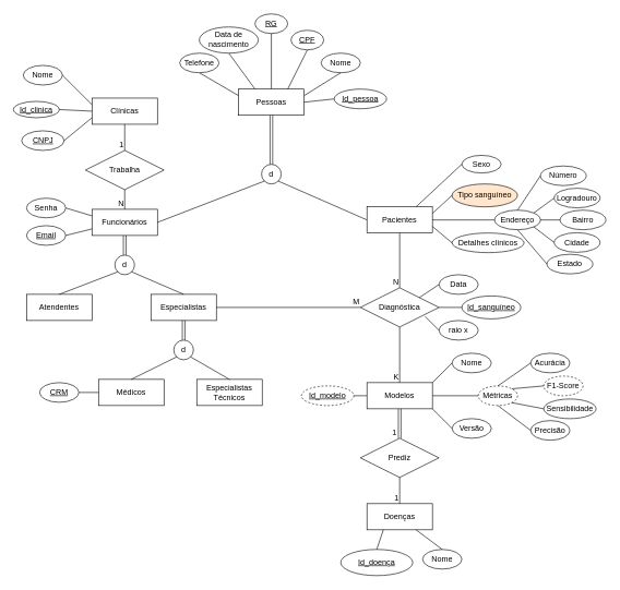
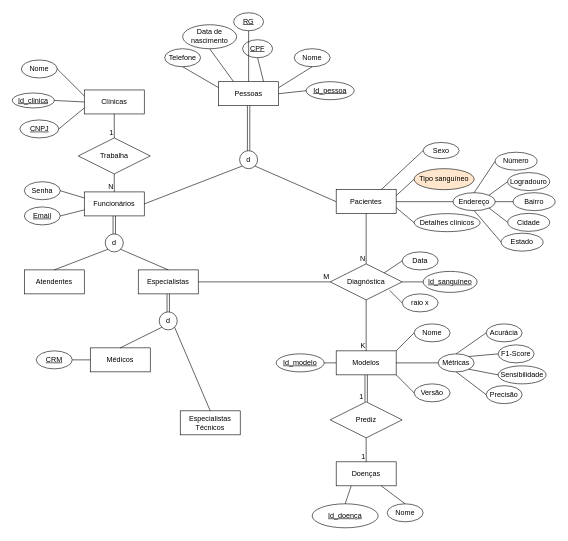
- <mxCell id="36" value="CPF" style="ellipse;whiteSpace=wrap;html=1;align=center;fontStyle=4;" vertex="1" parent="1"><mxGeometry x="444" y="45.25" width="50" height="30" as="geometry" /></mxCell>
+ <mxCell id="36" value="CPF" style="ellipse;whiteSpace=wrap;html=1;align=center;fontStyle=4;" vertex="1" parent="1"><mxGeometry x="404" y="65.25" width="50" height="30" as="geometry" /></mxCell>
- <mxCell id="70" value="F1-Score" style="ellipse;whiteSpace=wrap;html=1;align=center;dashed=1;" vertex="1" parent="1"><mxGeometry x="830" y="574" width="60" height="30" as="geometry" /></mxCell>
+ <mxCell id="70" value="F1-Score" style="ellipse;whiteSpace=wrap;html=1;align=center;" vertex="1" parent="1"><mxGeometry x="830" y="574" width="60" height="30" as="geometry" /></mxCell>
- <mxCell id="3" value="Especialistas Técnicos" style="whiteSpace=wrap;html=1;align=center;" vertex="1" parent="1"><mxGeometry x="300" y="579" width="100" height="40" as="geometry" /></mxCell>
+ <mxCell id="3" value="Especialistas Técnicos" style="whiteSpace=wrap;html=1;align=center;" vertex="1" parent="1"><mxGeometry x="300" y="684" width="100" height="40" as="geometry" /></mxCell>
- <mxCell id="64" value="Id_modelo" style="ellipse;whiteSpace=wrap;html=1;align=center;fontStyle=4;dashed=1;" vertex="1" parent="1"><mxGeometry x="460" y="589" width="80" height="30" as="geometry" /></mxCell>
+ <mxCell id="64" value="Id_modelo" style="ellipse;whiteSpace=wrap;html=1;align=center;fontStyle=4;" vertex="1" parent="1"><mxGeometry x="460" y="589" width="80" height="30" as="geometry" /></mxCell>
- <mxCell id="62" value="Métricas" style="ellipse;whiteSpace=wrap;html=1;align=center;dashed=1;" vertex="1" parent="1"><mxGeometry x="730" y="589" width="60" height="30" as="geometry" /></mxCell>
+ <mxCell id="62" value="Métricas" style="ellipse;whiteSpace=wrap;html=1;align=center;" vertex="1" parent="1"><mxGeometry x="730" y="589" width="60" height="30" as="geometry" /></mxCell>
